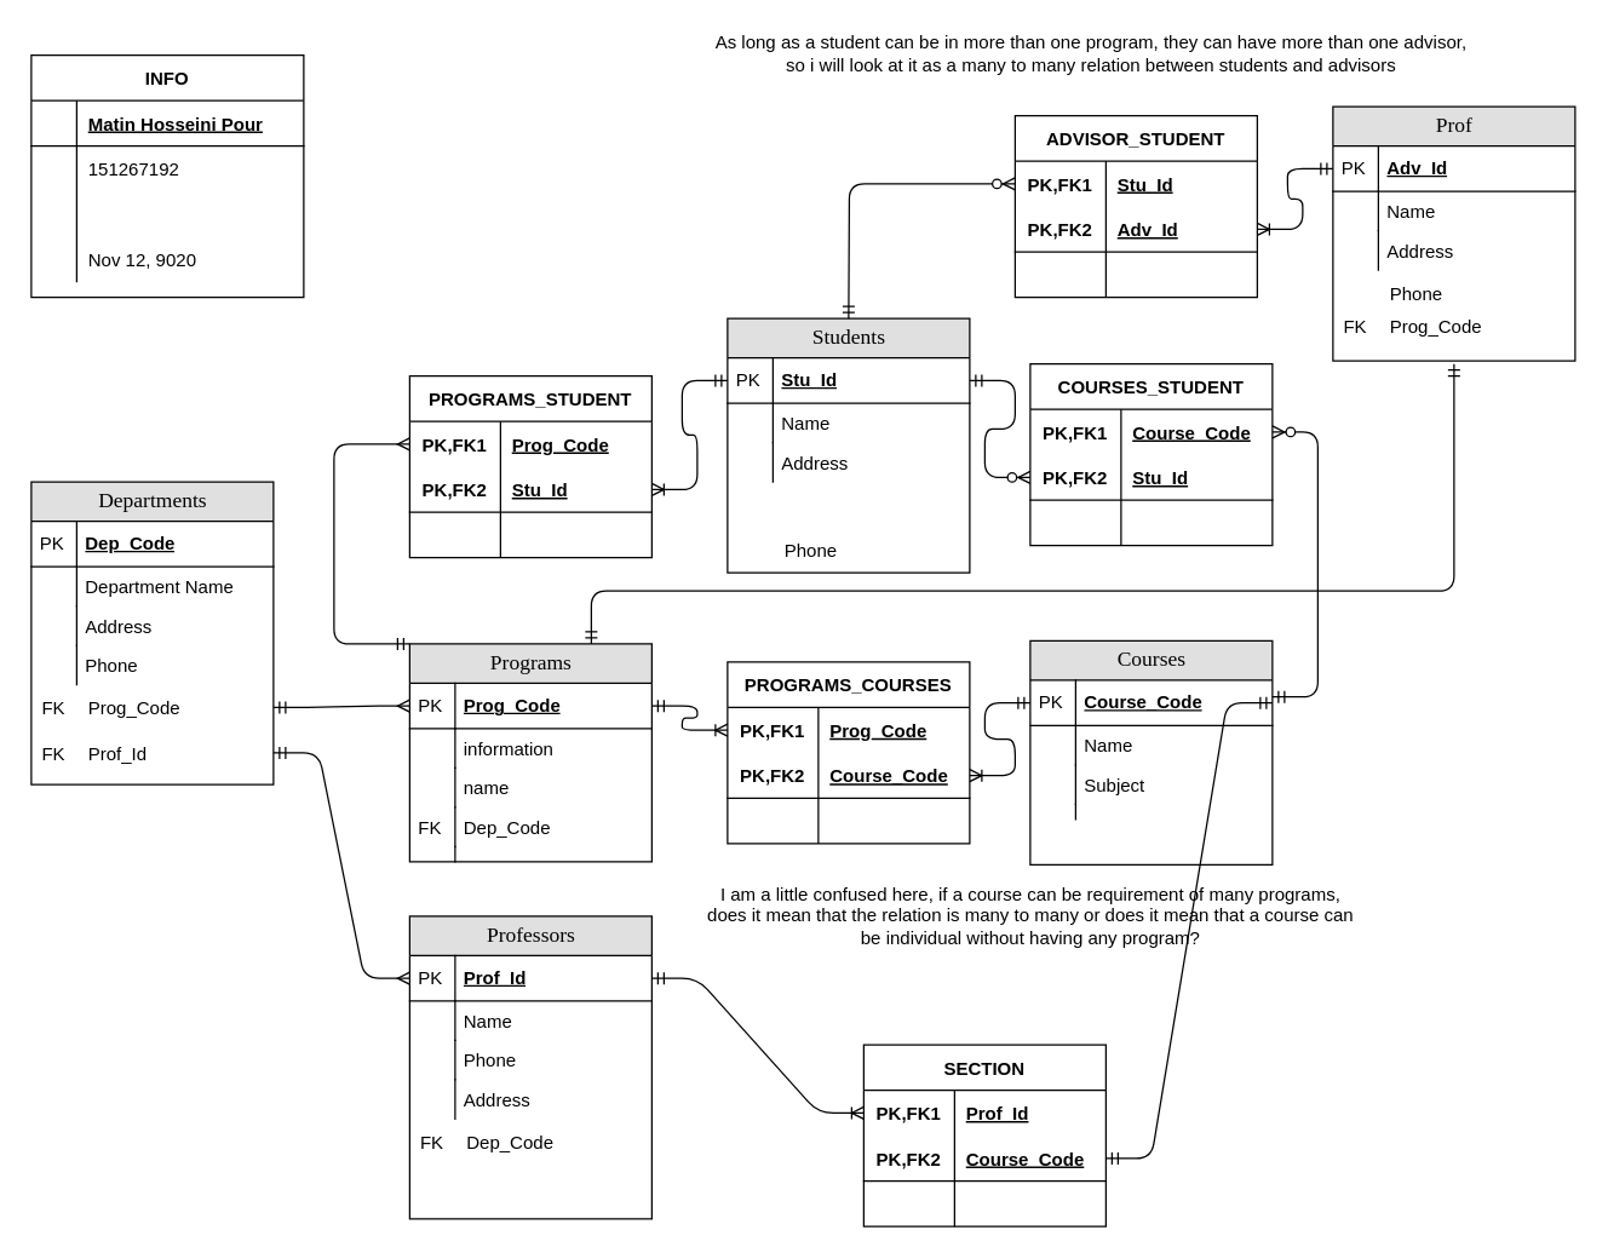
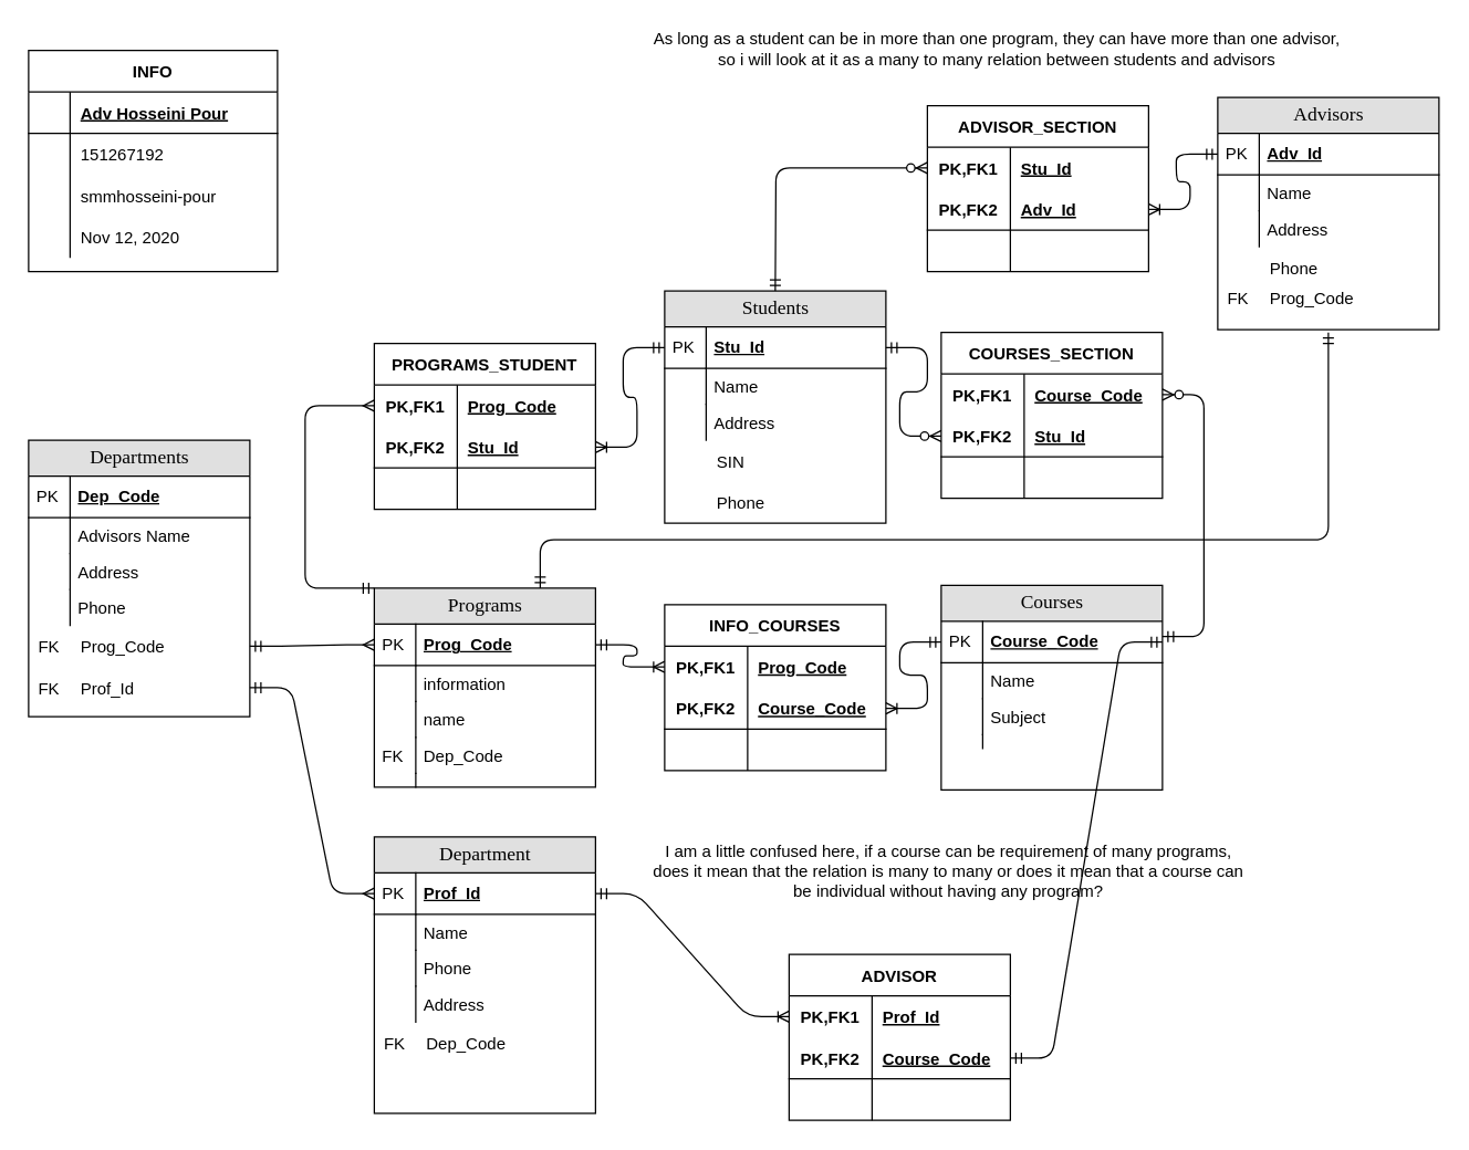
- <mxCell id="44" value="Matin Hosseini Pour" style="shape=partialRectangle;connectable=0;fillColor=none;top=0;left=0;bottom=0;right=0;align=left;spacingLeft=6;fontStyle=5;overflow=hidden;" vertex="1" parent="42"><mxGeometry x="30" width="150" height="30" as="geometry" /></mxCell>
+ <mxCell id="44" value="Adv Hosseini Pour" style="shape=partialRectangle;connectable=0;fillColor=none;top=0;left=0;bottom=0;right=0;align=left;spacingLeft=6;fontStyle=5;overflow=hidden;" vertex="1" parent="42"><mxGeometry x="30" width="150" height="30" as="geometry" /></mxCell>
- <mxCell id="141" value="Prof" style="swimlane;html=1;fontStyle=0;childLayout=stackLayout;horizontal=1;startSize=26;fillColor=#e0e0e0;horizontalStack=0;resizeParent=1;resizeLast=0;collapsible=1;marginBottom=0;swimlaneFillColor=#ffffff;align=center;rounded=0;shadow=0;comic=0;labelBackgroundColor=none;strokeWidth=1;fontFamily=Verdana;fontSize=14" vertex="1" parent="1"><mxGeometry x="880" y="70" width="160" height="168" as="geometry" /></mxCell>
+ <mxCell id="141" value="Advisors" style="swimlane;html=1;fontStyle=0;childLayout=stackLayout;horizontal=1;startSize=26;fillColor=#e0e0e0;horizontalStack=0;resizeParent=1;resizeLast=0;collapsible=1;marginBottom=0;swimlaneFillColor=#ffffff;align=center;rounded=0;shadow=0;comic=0;labelBackgroundColor=none;strokeWidth=1;fontFamily=Verdana;fontSize=14" vertex="1" parent="1"><mxGeometry x="880" y="70" width="160" height="168" as="geometry" /></mxCell>
- <mxCell id="131" value="ADVISOR_STUDENT" style="shape=table;startSize=30;container=1;collapsible=1;childLayout=tableLayout;fixedRows=1;rowLines=0;fontStyle=1;align=center;resizeLast=1;" vertex="1" parent="1"><mxGeometry x="670" y="76" width="160" height="120" as="geometry" /></mxCell>
+ <mxCell id="131" value="ADVISOR_SECTION" style="shape=table;startSize=30;container=1;collapsible=1;childLayout=tableLayout;fixedRows=1;rowLines=0;fontStyle=1;align=center;resizeLast=1;" vertex="1" parent="1"><mxGeometry x="670" y="76" width="160" height="120" as="geometry" /></mxCell>
+ <mxCell id="50" value="smmhosseini-pour" style="shape=partialRectangle;connectable=0;fillColor=none;top=0;left=0;bottom=0;right=0;align=left;spacingLeft=6;overflow=hidden;" vertex="1" parent="48"><mxGeometry x="30" width="150" height="30" as="geometry" /></mxCell>
- <mxCell id="53" value="Nov 12, 9020" style="shape=partialRectangle;connectable=0;fillColor=none;top=0;left=0;bottom=0;right=0;align=left;spacingLeft=6;overflow=hidden;" vertex="1" parent="51"><mxGeometry x="30" width="150" height="30" as="geometry" /></mxCell>
+ <mxCell id="53" value="Nov 12, 2020" style="shape=partialRectangle;connectable=0;fillColor=none;top=0;left=0;bottom=0;right=0;align=left;spacingLeft=6;overflow=hidden;" vertex="1" parent="51"><mxGeometry x="30" width="150" height="30" as="geometry" /></mxCell>
- <mxCell id="118" value="COURSES_STUDENT" style="shape=table;startSize=30;container=1;collapsible=1;childLayout=tableLayout;fixedRows=1;rowLines=0;fontStyle=1;align=center;resizeLast=1;" vertex="1" parent="1"><mxGeometry x="680" y="240" width="160" height="120" as="geometry" /></mxCell>
+ <mxCell id="118" value="COURSES_SECTION" style="shape=table;startSize=30;container=1;collapsible=1;childLayout=tableLayout;fixedRows=1;rowLines=0;fontStyle=1;align=center;resizeLast=1;" vertex="1" parent="1"><mxGeometry x="680" y="240" width="160" height="120" as="geometry" /></mxCell>
+ <mxCell id="102" value="SIN" style="shape=partialRectangle;connectable=0;fillColor=none;top=0;left=0;bottom=0;right=0;align=left;spacingLeft=6;overflow=hidden;" vertex="1" parent="100"><mxGeometry x="30" width="130" height="30" as="geometry" /></mxCell>
- <mxCell id="27" value="Department Name" style="shape=partialRectangle;top=0;left=0;right=0;bottom=0;html=1;align=left;verticalAlign=top;fillColor=none;spacingLeft=34;spacingRight=4;whiteSpace=wrap;overflow=hidden;rotatable=0;points=[[0,0.5],[1,0.5]];portConstraint=eastwest;dropTarget=0;" parent="24" vertex="1"><mxGeometry y="56" width="160" height="26" as="geometry" /></mxCell>
+ <mxCell id="27" value="Advisors Name" style="shape=partialRectangle;top=0;left=0;right=0;bottom=0;html=1;align=left;verticalAlign=top;fillColor=none;spacingLeft=34;spacingRight=4;whiteSpace=wrap;overflow=hidden;rotatable=0;points=[[0,0.5],[1,0.5]];portConstraint=eastwest;dropTarget=0;" parent="24" vertex="1"><mxGeometry y="56" width="160" height="26" as="geometry" /></mxCell>
- <mxCell id="67" value="PROGRAMS_COURSES" style="shape=table;startSize=30;container=1;collapsible=1;childLayout=tableLayout;fixedRows=1;rowLines=0;fontStyle=1;align=center;resizeLast=1;" vertex="1" parent="1"><mxGeometry x="480" y="437" width="160" height="120" as="geometry" /></mxCell>
+ <mxCell id="67" value="INFO_COURSES" style="shape=table;startSize=30;container=1;collapsible=1;childLayout=tableLayout;fixedRows=1;rowLines=0;fontStyle=1;align=center;resizeLast=1;" vertex="1" parent="1"><mxGeometry x="480" y="437" width="160" height="120" as="geometry" /></mxCell>
- <mxCell id="79" value="&lt;div&gt;I am a little confused here, if a course can be requirement of many programs,&lt;/div&gt;&lt;div&gt;does it mean that the relation is many to many or does it mean that a course can&lt;/div&gt;&lt;div&gt;be individual without having any program?&lt;br&gt;&lt;/div&gt;" style="text;html=1;align=center;verticalAlign=middle;resizable=0;points=[];autosize=1;" vertex="1" parent="1"><mxGeometry x="460" y="580" width="440" height="50" as="geometry" /></mxCell>
+ <mxCell id="79" value="&lt;div&gt;I am a little confused here, if a course can be requirement of many programs,&lt;/div&gt;&lt;div&gt;does it mean that the relation is many to many or does it mean that a course can&lt;/div&gt;&lt;div&gt;be individual without having any program?&lt;br&gt;&lt;/div&gt;" style="text;html=1;align=center;verticalAlign=middle;resizable=0;points=[];autosize=1;" vertex="1" parent="1"><mxGeometry x="465" y="605" width="440" height="50" as="geometry" /></mxCell>
- <mxCell id="11" value="Professors" style="swimlane;html=1;fontStyle=0;childLayout=stackLayout;horizontal=1;startSize=26;fillColor=#e0e0e0;horizontalStack=0;resizeParent=1;resizeLast=0;collapsible=1;marginBottom=0;swimlaneFillColor=#ffffff;align=center;rounded=0;shadow=0;comic=0;labelBackgroundColor=none;strokeWidth=1;fontFamily=Verdana;fontSize=14" parent="1" vertex="1"><mxGeometry x="270" y="605" width="160" height="200" as="geometry" /></mxCell>
+ <mxCell id="11" value="Department" style="swimlane;html=1;fontStyle=0;childLayout=stackLayout;horizontal=1;startSize=26;fillColor=#e0e0e0;horizontalStack=0;resizeParent=1;resizeLast=0;collapsible=1;marginBottom=0;swimlaneFillColor=#ffffff;align=center;rounded=0;shadow=0;comic=0;labelBackgroundColor=none;strokeWidth=1;fontFamily=Verdana;fontSize=14" parent="1" vertex="1"><mxGeometry x="270" y="605" width="160" height="200" as="geometry" /></mxCell>
- <mxCell id="80" value="SECTION" style="shape=table;startSize=30;container=1;collapsible=1;childLayout=tableLayout;fixedRows=1;rowLines=0;fontStyle=1;align=center;resizeLast=1;" vertex="1" parent="1"><mxGeometry x="570" y="690" width="160" height="120" as="geometry" /></mxCell>
+ <mxCell id="80" value="ADVISOR" style="shape=table;startSize=30;container=1;collapsible=1;childLayout=tableLayout;fixedRows=1;rowLines=0;fontStyle=1;align=center;resizeLast=1;" vertex="1" parent="1"><mxGeometry x="570" y="690" width="160" height="120" as="geometry" /></mxCell>
